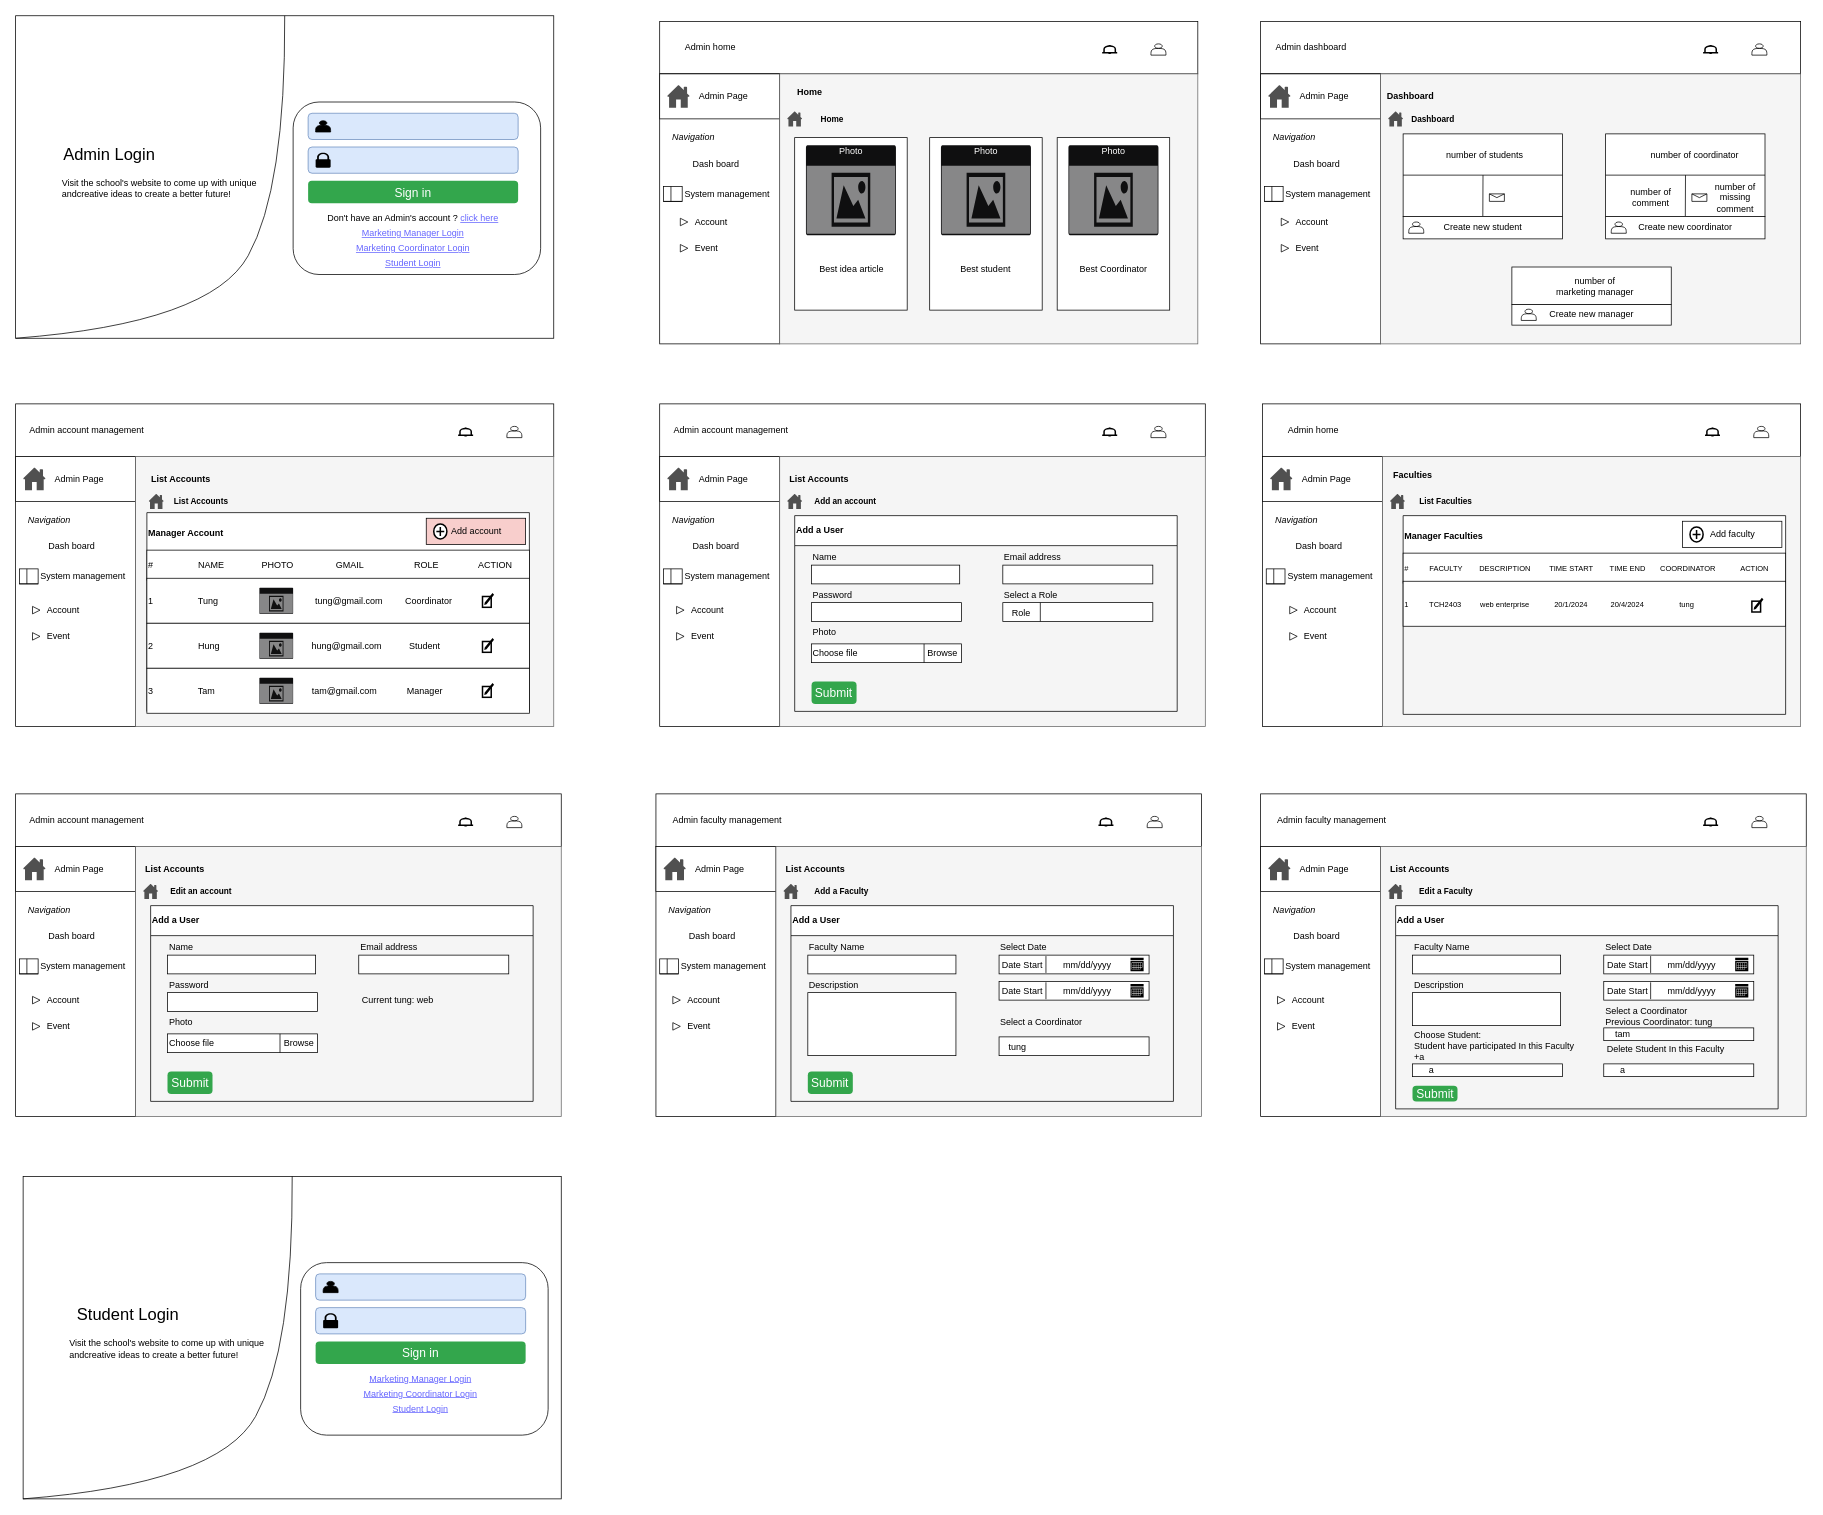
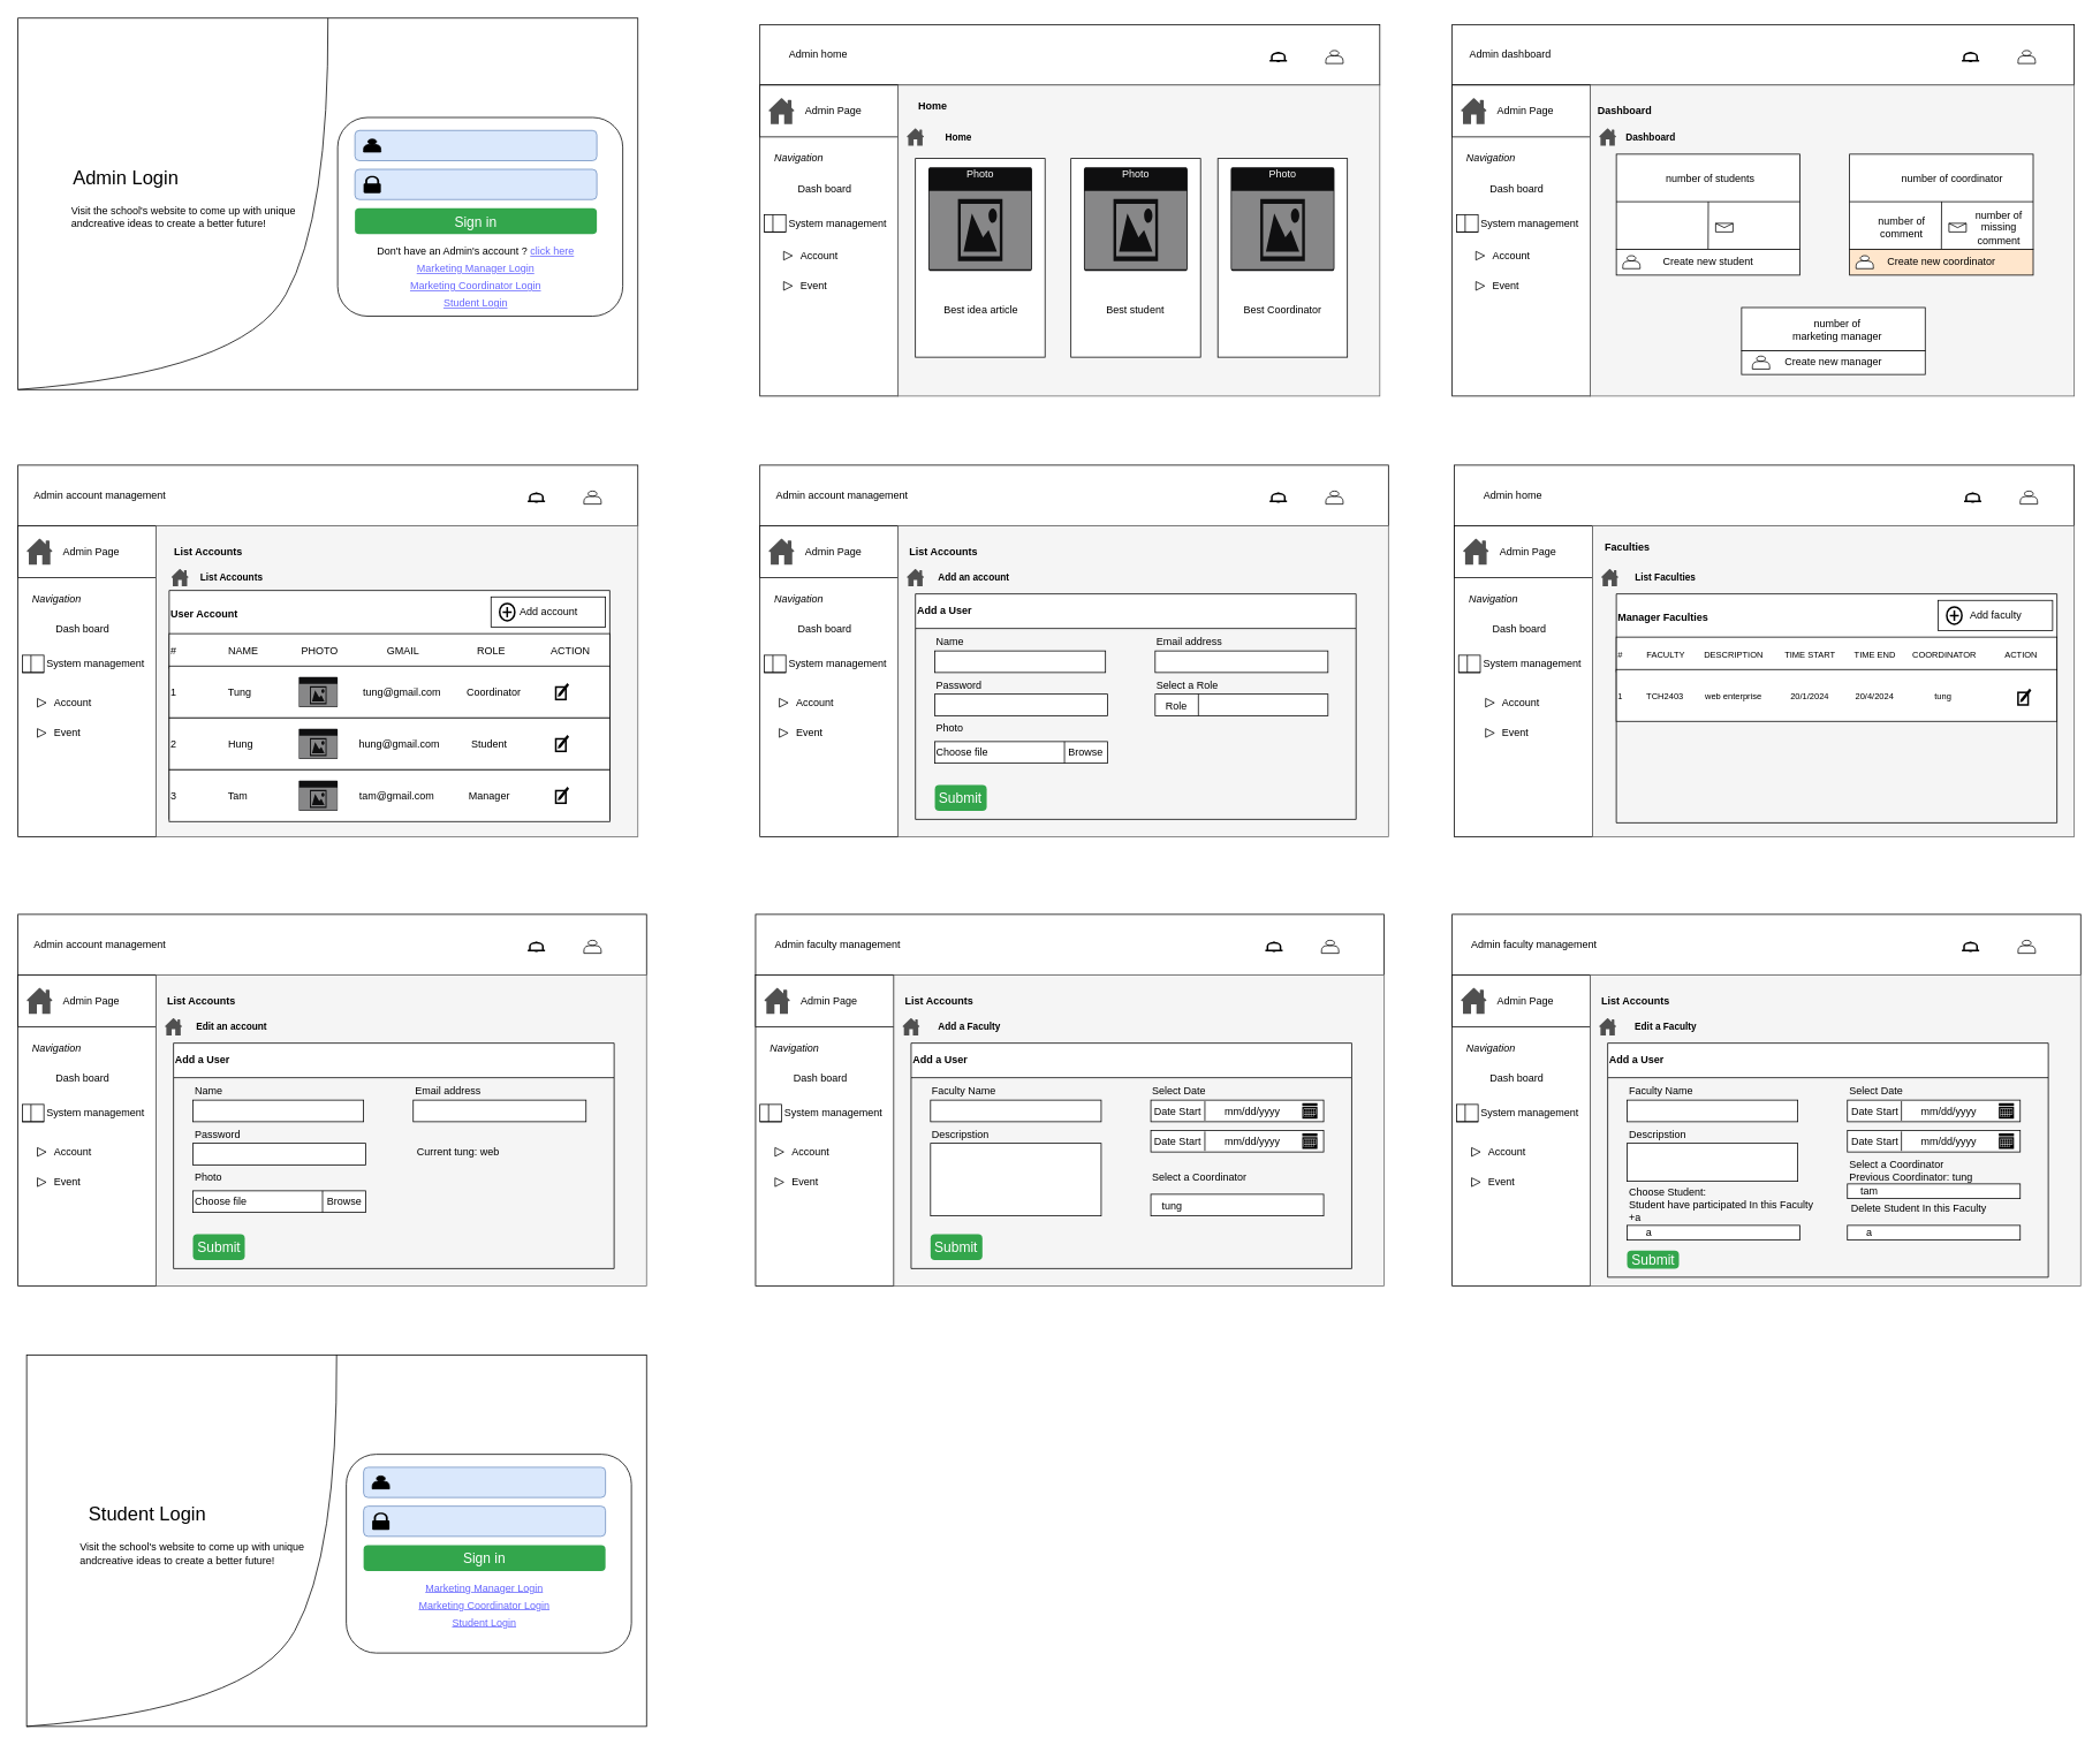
- <mxCell id="120" value="Create new coordinator" style="rounded=0;whiteSpace=wrap;html=1;" parent="1" vertex="1"><mxGeometry x="2140" y="288" width="212.5" height="30" as="geometry" /></mxCell>
+ <mxCell id="120" value="Create new coordinator" style="rounded=0;whiteSpace=wrap;html=1;fillColor=#ffe6cc;" parent="1" vertex="1"><mxGeometry x="2140" y="288" width="212.5" height="30" as="geometry" /></mxCell>
- <mxCell id="78" value="Add account" style="rounded=0;whiteSpace=wrap;html=1;align=center;fillColor=#f8cecc;" parent="77" vertex="1"><mxGeometry x="372.5" y="7.5" width="132.5" height="35" as="geometry" /></mxCell>
+ <mxCell id="78" value="Add account" style="rounded=0;whiteSpace=wrap;html=1;align=center;" parent="77" vertex="1"><mxGeometry x="372.5" y="7.5" width="132.5" height="35" as="geometry" /></mxCell>
- <mxCell id="77" value="Manager Account" style="swimlane;whiteSpace=wrap;html=1;align=left;startSize=55;" parent="1" vertex="1"><mxGeometry x="195" y="683" width="510" height="265" as="geometry"><mxRectangle x="510" y="1190" width="130" height="70" as="alternateBounds" /></mxGeometry></mxCell>
+ <mxCell id="77" value="User Account" style="swimlane;whiteSpace=wrap;html=1;align=left;startSize=55;" parent="1" vertex="1"><mxGeometry x="195" y="683" width="510" height="265" as="geometry"><mxRectangle x="510" y="1190" width="130" height="70" as="alternateBounds" /></mxGeometry></mxCell>
